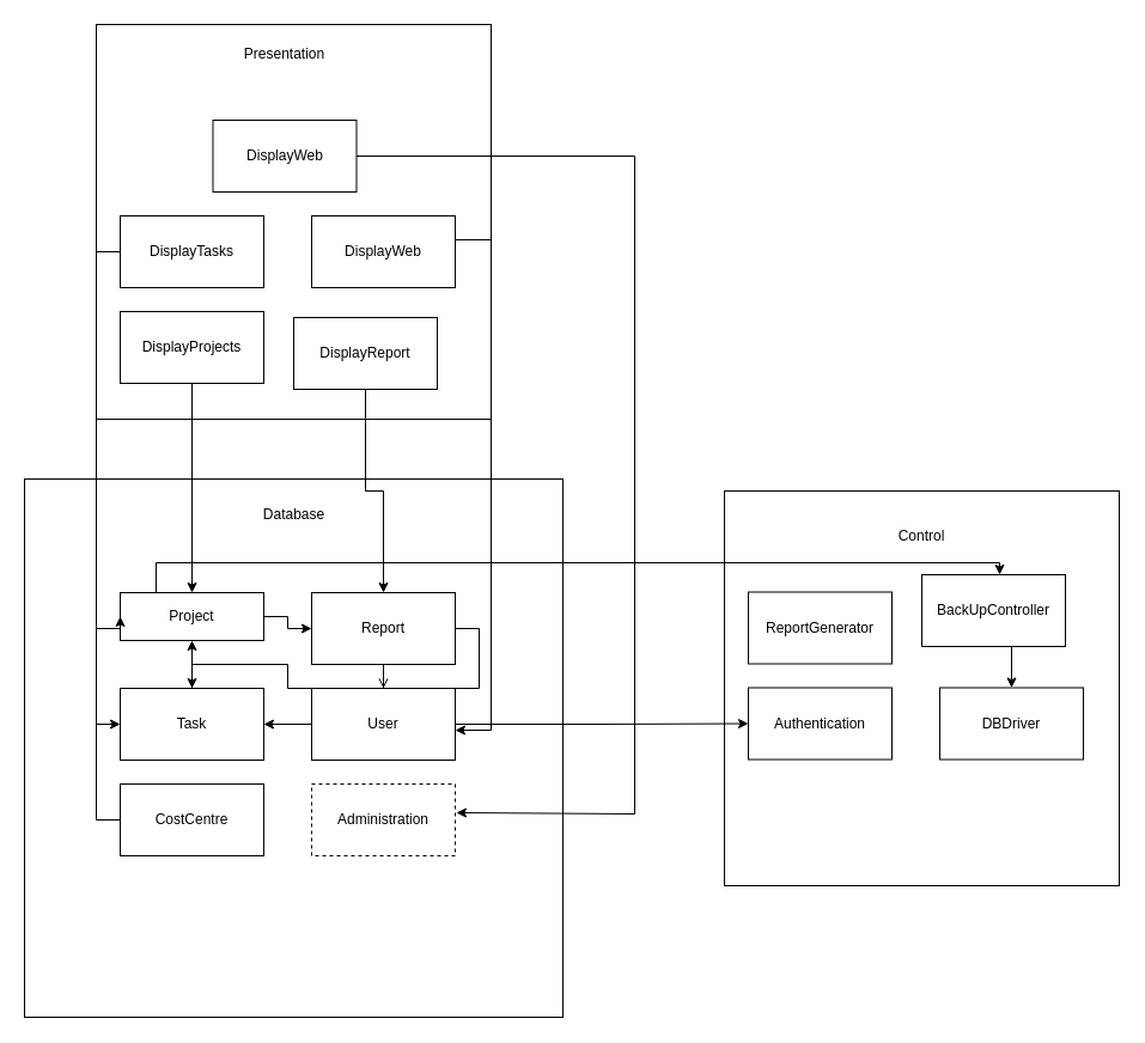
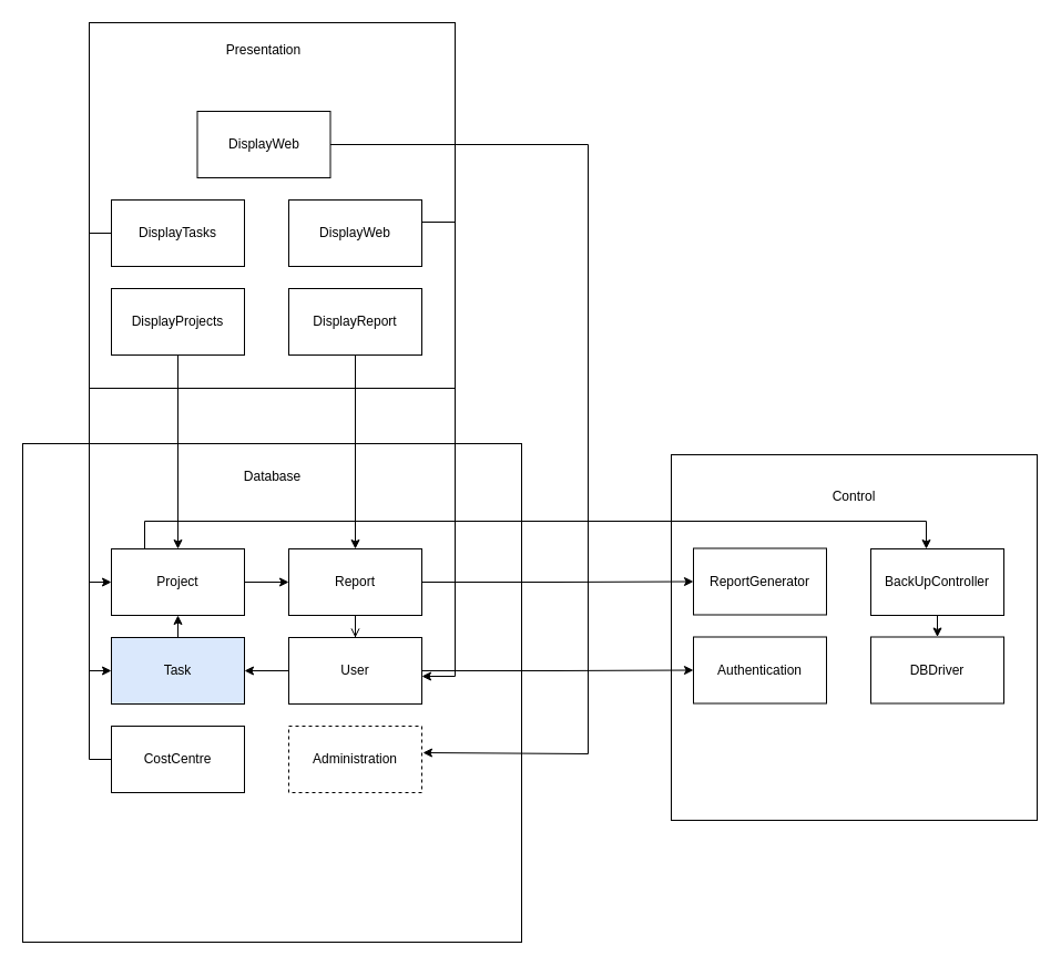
- <mxCell id="29" value="DisplayReport" style="rounded=0;whiteSpace=wrap;html=1;" vertex="1" parent="24"><mxGeometry x="165" y="245" width="120" height="60" as="geometry" /></mxCell>
+ <mxCell id="29" value="DisplayReport" style="rounded=0;whiteSpace=wrap;html=1;" vertex="1" parent="24"><mxGeometry x="180" y="240" width="120" height="60" as="geometry" /></mxCell>
- <mxCell id="20" value="BackUpController" style="rounded=0;whiteSpace=wrap;html=1;" vertex="1" parent="16"><mxGeometry x="170" y="60" width="120" height="60" as="geometry" /></mxCell>
+ <mxCell id="20" value="BackUpController" style="rounded=0;whiteSpace=wrap;html=1;" vertex="1" parent="16"><mxGeometry x="185" y="75" width="120" height="60" as="geometry" /></mxCell>
- <mxCell id="5" value="Project" style="rounded=0;whiteSpace=wrap;html=1;" vertex="1" parent="2"><mxGeometry x="80" y="95" width="120" height="40" as="geometry" /></mxCell>
+ <mxCell id="5" value="Project" style="rounded=0;whiteSpace=wrap;html=1;" vertex="1" parent="2"><mxGeometry x="80" y="95" width="120" height="60" as="geometry" /></mxCell>
- <mxCell id="32" style="edgeStyle=orthogonalEdgeStyle;rounded=0;orthogonalLoop=1;jettySize=auto;html=1;exitX=1;exitY=0.5;exitDx=0;exitDy=0;" edge="1" parent="1" source="7" target="9"><mxGeometry relative="1" as="geometry" /></mxCell>
+ <mxCell id="32" style="edgeStyle=orthogonalEdgeStyle;rounded=0;orthogonalLoop=1;jettySize=auto;html=1;exitX=1;exitY=0.5;exitDx=0;exitDy=0;entryX=0;entryY=0.5;entryDx=0;entryDy=0;" edge="1" parent="1" source="7" target="18"><mxGeometry relative="1" as="geometry" /></mxCell>
- <mxCell id="9" value="Task" style="rounded=0;whiteSpace=wrap;html=1;" vertex="1" parent="2"><mxGeometry x="80" y="175" width="120" height="60" as="geometry" /></mxCell>
+ <mxCell id="9" value="Task" style="rounded=0;whiteSpace=wrap;html=1;fillColor=#dae8fc;" vertex="1" parent="2"><mxGeometry x="80" y="175" width="120" height="60" as="geometry" /></mxCell>
